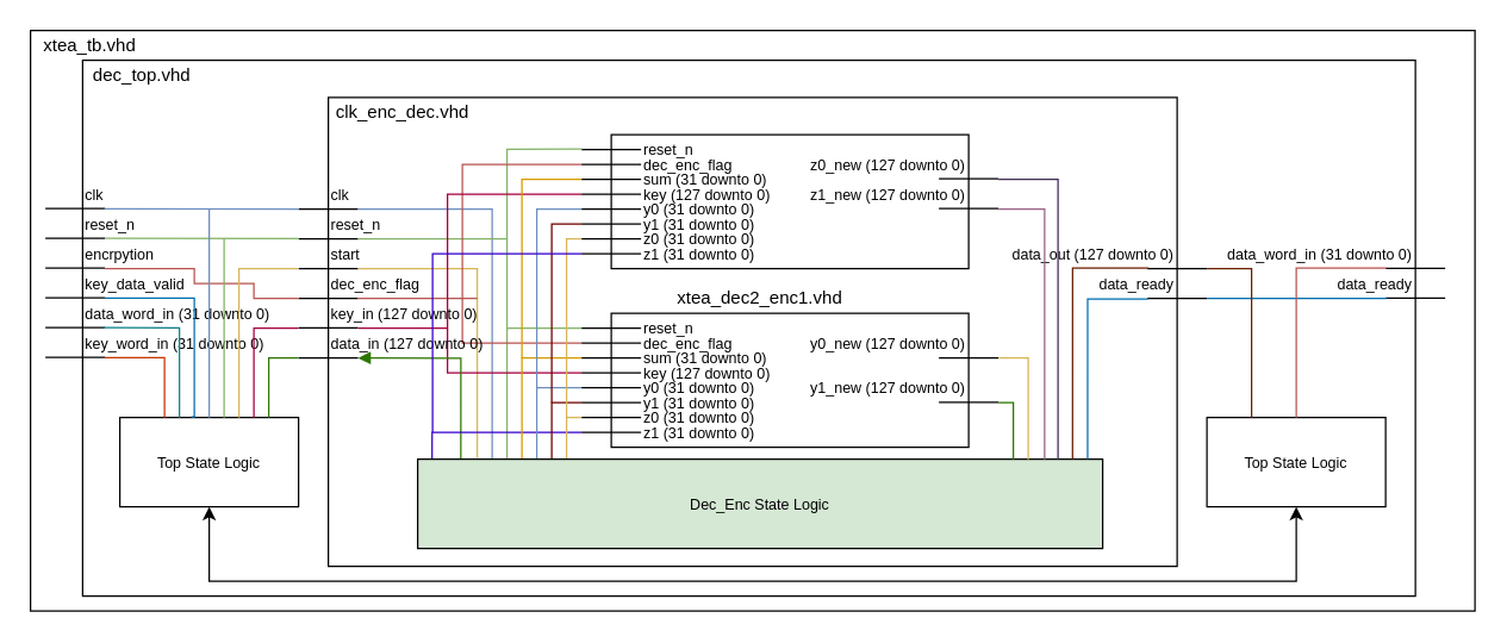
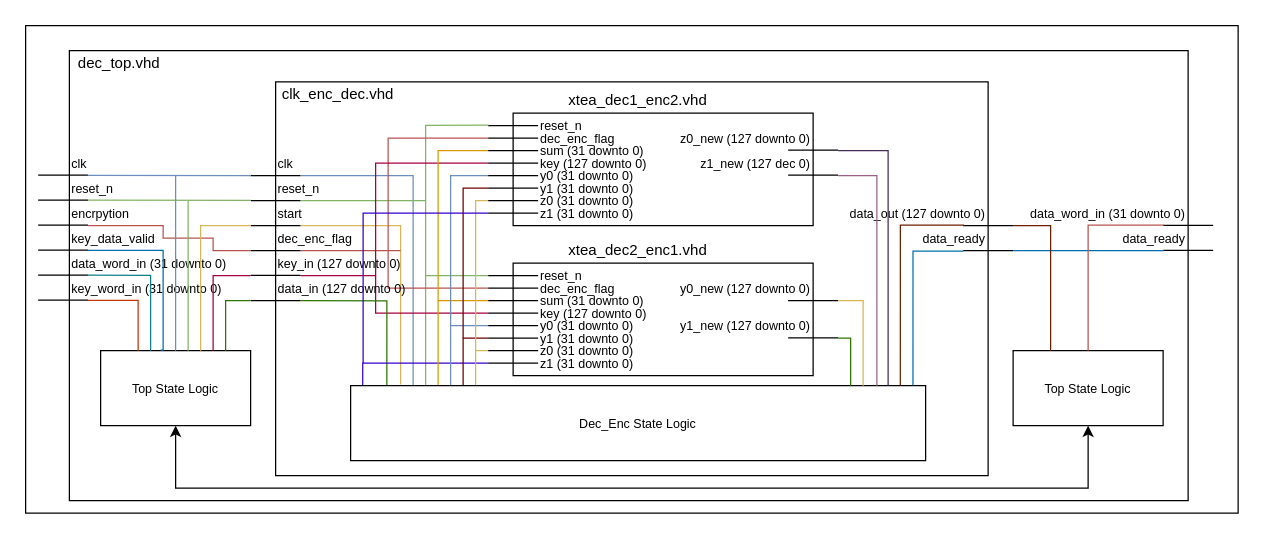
- <mxCell id="7" value="xtea_tb.vhd" style="text;html=1;strokeColor=none;fillColor=none;align=center;verticalAlign=middle;whiteSpace=wrap;rounded=0;" vertex="1" parent="1"><mxGeometry x="20" y="20" width="80" height="20" as="geometry" /></mxCell>
+ <mxCell id="10" value="xtea_dec1_enc2.vhd" style="text;html=1;strokeColor=none;fillColor=none;align=center;verticalAlign=middle;whiteSpace=wrap;rounded=0;" vertex="1" parent="1"><mxGeometry x="470" y="70" width="80" height="20" as="geometry" /></mxCell>
- <mxCell id="68" value="z1_new (127 downto 0)" style="text;html=1;strokeColor=none;fillColor=none;align=right;verticalAlign=middle;whiteSpace=wrap;rounded=0;fontSize=10;" vertex="1" parent="1"><mxGeometry x="540" y="120" width="110" height="20" as="geometry" /></mxCell>
+ <mxCell id="68" value="z1_new (127 dec 0)" style="text;html=1;strokeColor=none;fillColor=none;align=right;verticalAlign=middle;whiteSpace=wrap;rounded=0;fontSize=10;" vertex="1" parent="1"><mxGeometry x="540" y="120" width="110" height="20" as="geometry" /></mxCell>
- <mxCell id="105" value="" style="endArrow=block;html=1;fontSize=10;edgeStyle=orthogonalEdgeStyle;rounded=0;fillColor=#60a917;strokeColor=#2D7600;entryX=0.181;entryY=1.003;entryDx=0;entryDy=0;entryPerimeter=0;exitX=0.063;exitY=-0.009;exitDx=0;exitDy=0;exitPerimeter=0;" edge="1" parent="1" source="111" target="103"><mxGeometry width="50" height="50" relative="1" as="geometry"><mxPoint x="190" y="290" as="sourcePoint" /><mxPoint x="210" y="250" as="targetPoint" /><Array as="points"><mxPoint x="309" y="240" /><mxPoint x="240" y="240" /></Array></mxGeometry></mxCell>
+ <mxCell id="105" value="" style="endArrow=none;html=1;fontSize=10;edgeStyle=orthogonalEdgeStyle;rounded=0;fillColor=#60a917;strokeColor=#2D7600;entryX=0.181;entryY=1.003;entryDx=0;entryDy=0;entryPerimeter=0;exitX=0.063;exitY=-0.009;exitDx=0;exitDy=0;exitPerimeter=0;" edge="1" parent="1" source="111" target="103"><mxGeometry width="50" height="50" relative="1" as="geometry"><mxPoint x="190" y="290" as="sourcePoint" /><mxPoint x="210" y="250" as="targetPoint" /><Array as="points"><mxPoint x="309" y="240" /><mxPoint x="240" y="240" /></Array></mxGeometry></mxCell>
- <mxCell id="111" value="Dec_Enc State Logic" style="rounded=0;whiteSpace=wrap;html=1;fontSize=10;align=center;fillColor=#d5e8d4;" vertex="1" parent="1"><mxGeometry x="280" y="308" width="460" height="60" as="geometry" /></mxCell>
+ <mxCell id="111" value="Dec_Enc State Logic" style="rounded=0;whiteSpace=wrap;html=1;fontSize=10;align=center;" vertex="1" parent="1"><mxGeometry x="280" y="308" width="460" height="60" as="geometry" /></mxCell>
